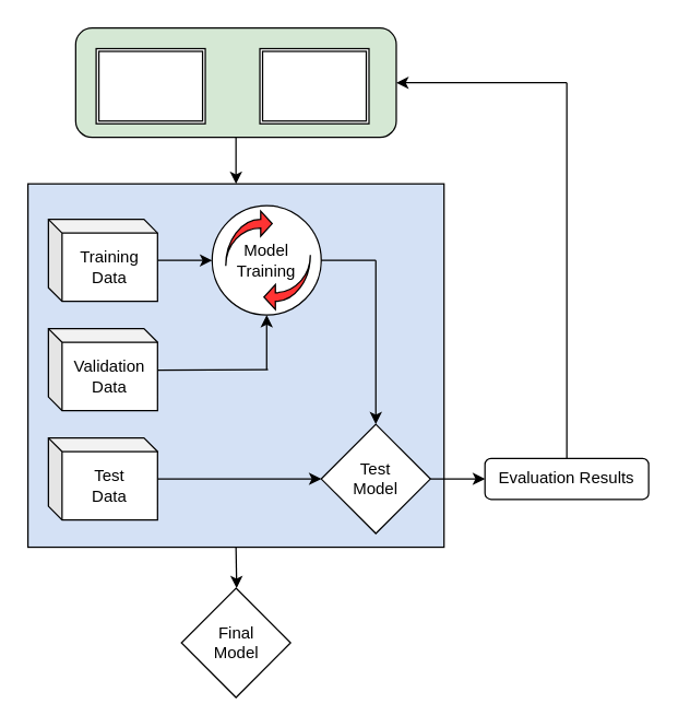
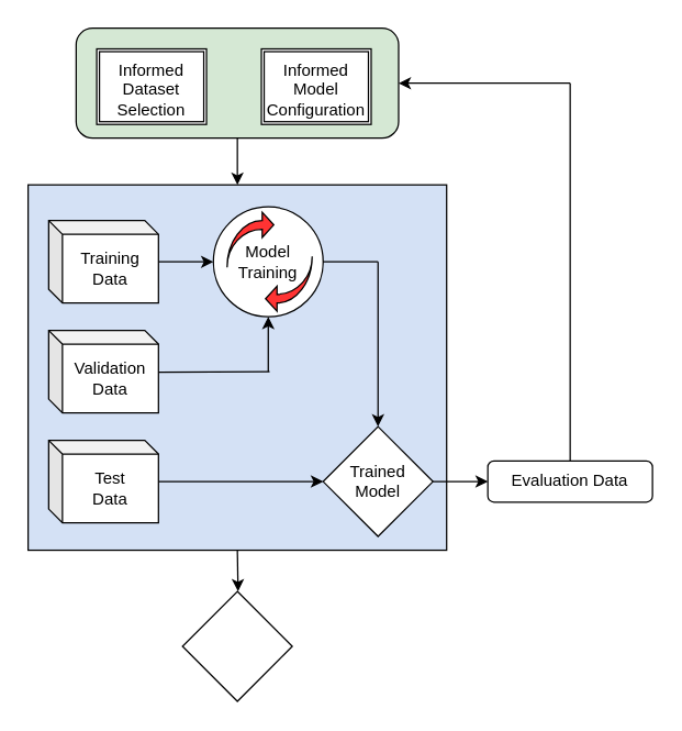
+ <mxCell id="26" value="Informed&lt;br&gt;Dataset Selection" style="text;html=1;strokeColor=none;fillColor=none;align=center;verticalAlign=middle;whiteSpace=wrap;rounded=0;labelBackgroundColor=#FFFFFF;" vertex="1" parent="1"><mxGeometry x="80" y="50" width="60" height="30" as="geometry" /></mxCell>
+ <mxCell id="28" value="Informed&lt;br&gt;Model Configuration" style="text;html=1;strokeColor=none;fillColor=none;align=center;verticalAlign=middle;whiteSpace=wrap;rounded=0;labelBackgroundColor=#FFFFFF;" vertex="1" parent="1"><mxGeometry x="200" y="50" width="60" height="30" as="geometry" /></mxCell>
- <mxCell id="17" value="Test&lt;br&gt;Model" style="text;html=1;strokeColor=none;fillColor=none;align=center;verticalAlign=middle;whiteSpace=wrap;rounded=0;" vertex="1" parent="1"><mxGeometry x="245" y="335" width="60" height="30" as="geometry" /></mxCell>
+ <mxCell id="17" value="Trained&lt;br&gt;Model" style="text;html=1;strokeColor=none;fillColor=none;align=center;verticalAlign=middle;whiteSpace=wrap;rounded=0;" vertex="1" parent="1"><mxGeometry x="245" y="335" width="60" height="30" as="geometry" /></mxCell>
- <mxCell id="21" value="Evaluation Results" style="text;html=1;strokeColor=none;fillColor=none;align=center;verticalAlign=middle;whiteSpace=wrap;rounded=0;" vertex="1" parent="1"><mxGeometry x="355" y="335" width="120" height="30" as="geometry" /></mxCell>
+ <mxCell id="21" value="Evaluation Data" style="text;html=1;strokeColor=none;fillColor=none;align=center;verticalAlign=middle;whiteSpace=wrap;rounded=0;" vertex="1" parent="1"><mxGeometry x="355" y="335" width="120" height="30" as="geometry" /></mxCell>
- <mxCell id="34" value="Final&lt;br&gt;Model" style="text;html=1;strokeColor=none;fillColor=none;align=center;verticalAlign=middle;whiteSpace=wrap;rounded=0;" vertex="1" parent="1"><mxGeometry x="142.5" y="455" width="60" height="30" as="geometry" /></mxCell>
